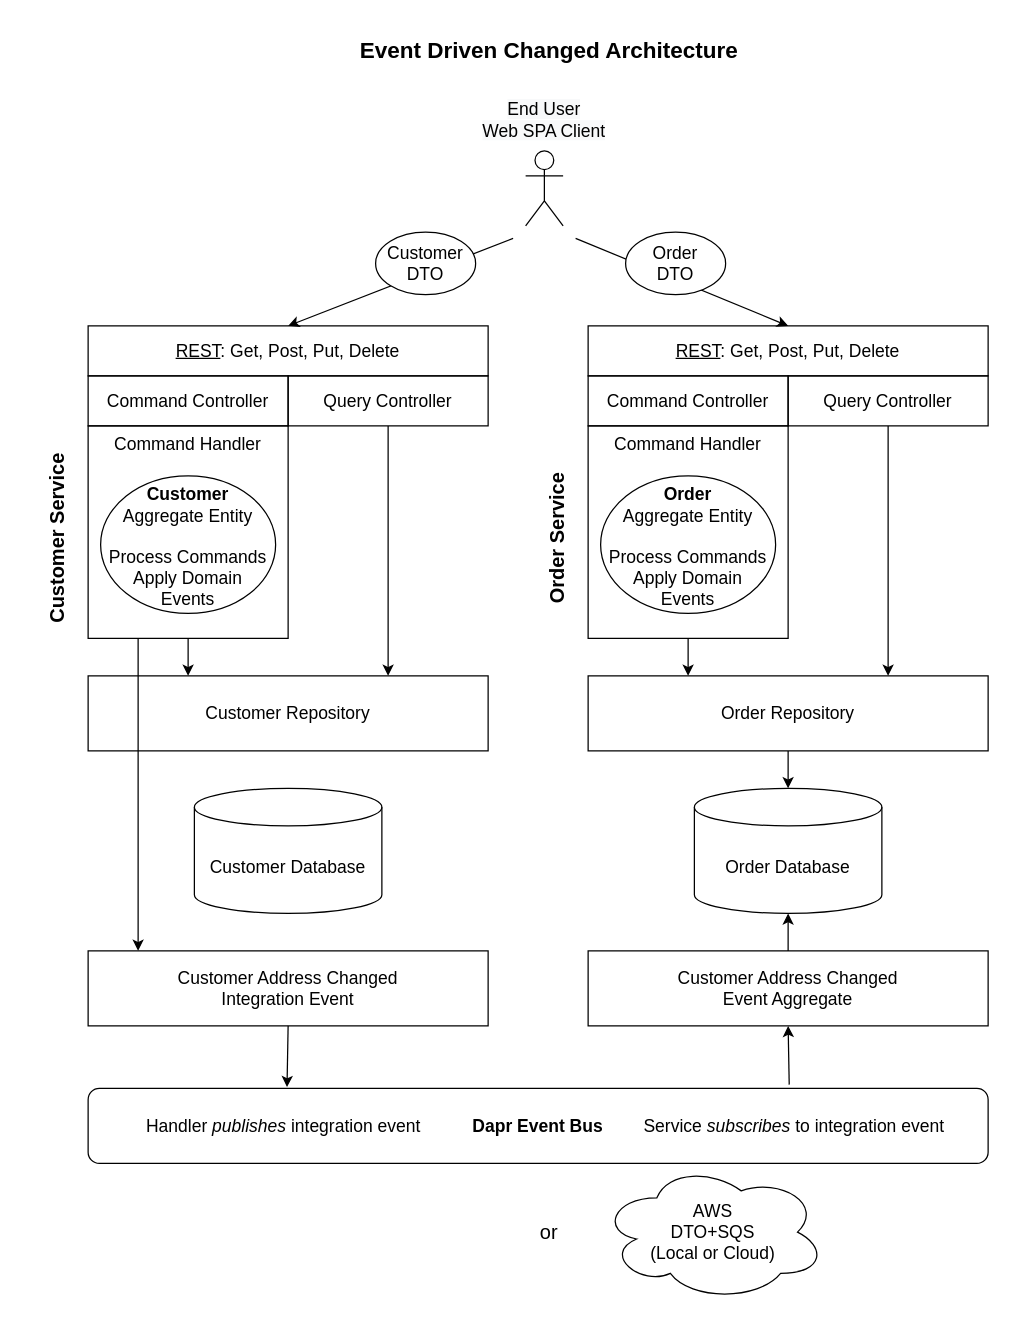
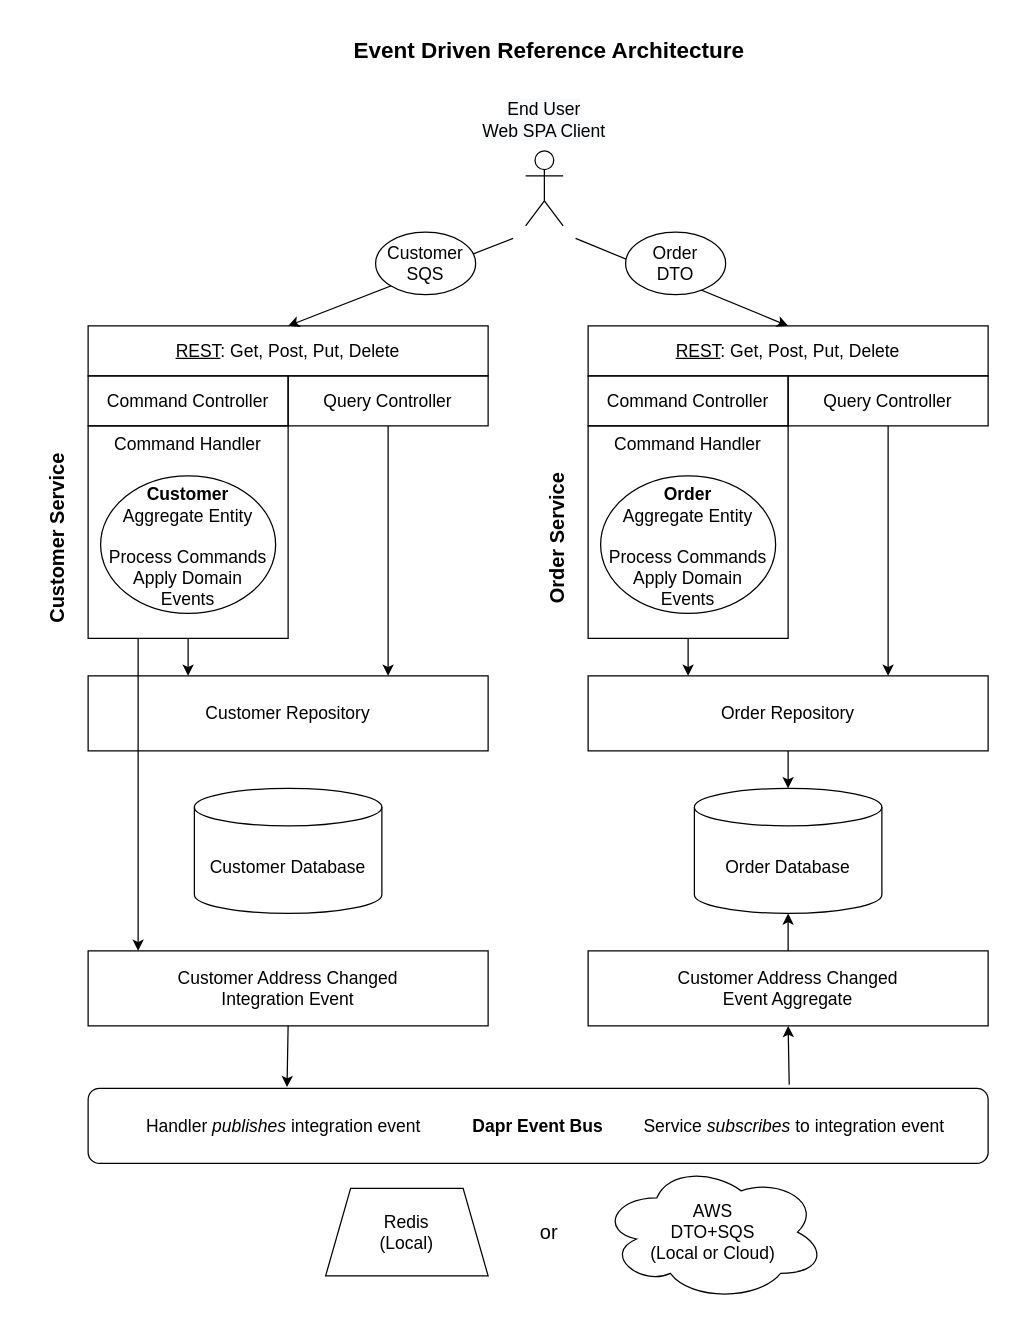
- <mxCell id="4" value="Event Driven Changed Architecture" style="text;html=1;strokeColor=none;fillColor=none;align=center;verticalAlign=middle;whiteSpace=wrap;rounded=0;fontSize=18;fontStyle=1" parent="1" vertex="1"><mxGeometry x="234" y="20" width="410" height="40" as="geometry" /></mxCell>
+ <mxCell id="4" value="Event Driven Reference Architecture" style="text;html=1;strokeColor=none;fillColor=none;align=center;verticalAlign=middle;whiteSpace=wrap;rounded=0;fontSize=18;fontStyle=1" parent="1" vertex="1"><mxGeometry x="234" y="20" width="410" height="40" as="geometry" /></mxCell>
- <mxCell id="14" value="Customer&lt;br&gt;DTO" style="ellipse;whiteSpace=wrap;html=1;fontSize=14;align=center;" parent="1" vertex="1"><mxGeometry x="300" y="185" width="80" height="50" as="geometry" /></mxCell>
+ <mxCell id="14" value="Customer&lt;br&gt;SQS" style="ellipse;whiteSpace=wrap;html=1;fontSize=14;align=center;" parent="1" vertex="1"><mxGeometry x="300" y="185" width="80" height="50" as="geometry" /></mxCell>
+ <mxCell id="37" value="Redis&lt;br&gt;(Local)" style="shape=trapezoid;perimeter=trapezoidPerimeter;whiteSpace=wrap;html=1;fixedSize=1;fontSize=14;fillColor=none;align=center;" parent="1" vertex="1"><mxGeometry x="260" y="950" width="130" height="70" as="geometry" /></mxCell>
